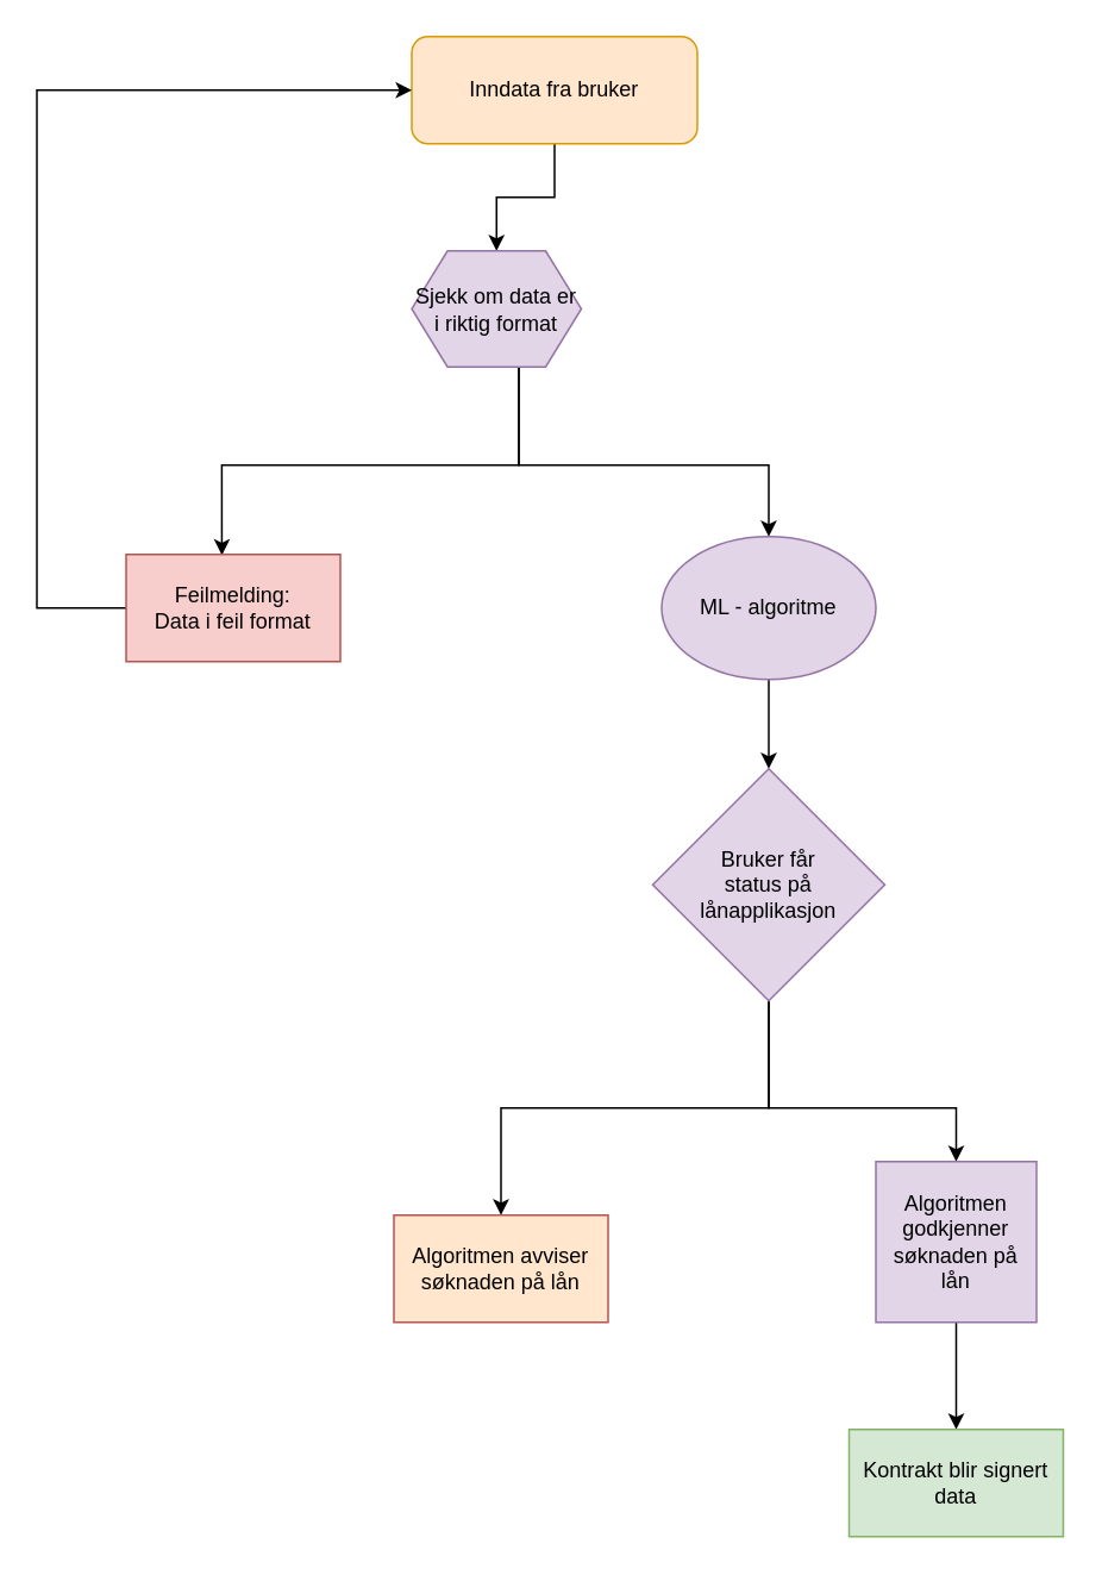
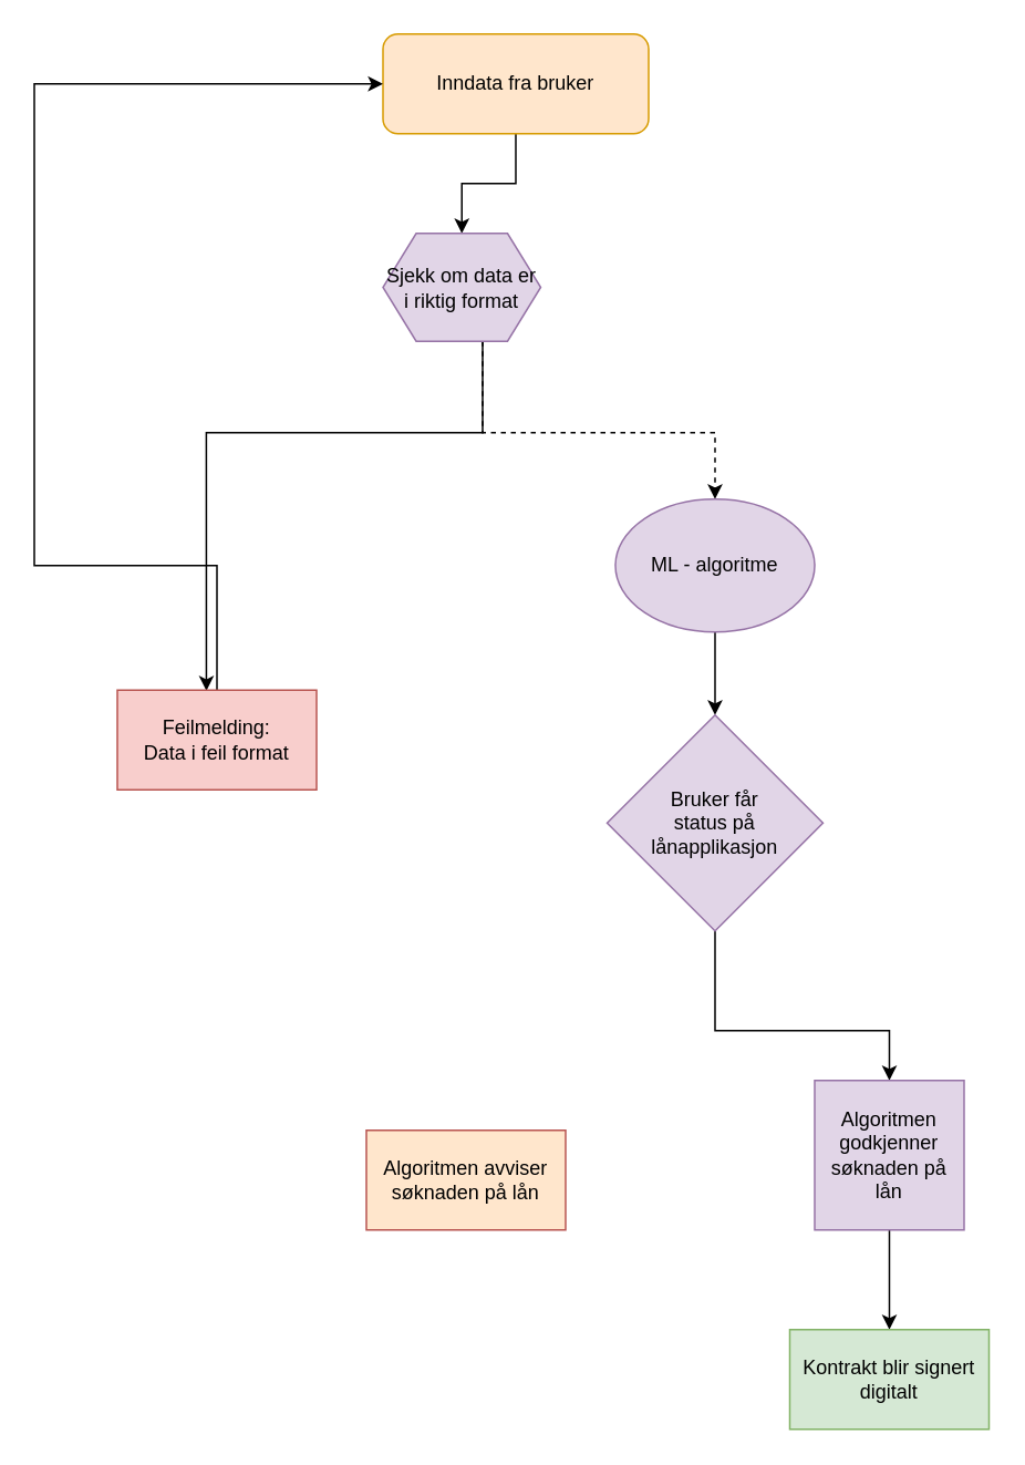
- <mxCell id="4" value="" style="edgeStyle=orthogonalEdgeStyle;rounded=0;orthogonalLoop=1;jettySize=auto;html=1;" edge="1" parent="1" source="6" target="10"><mxGeometry relative="1" as="geometry"><Array as="points"><mxPoint x="290" y="260" /><mxPoint x="430" y="260" /></Array></mxGeometry></mxCell>
+ <mxCell id="4" value="" style="edgeStyle=orthogonalEdgeStyle;rounded=0;orthogonalLoop=1;jettySize=auto;html=1;dashed=1;" edge="1" parent="1" source="6" target="10"><mxGeometry relative="1" as="geometry"><Array as="points"><mxPoint x="290" y="260" /><mxPoint x="430" y="260" /></Array></mxGeometry></mxCell>
- <mxCell id="8" value="Feilmelding:&lt;br&gt;Data i feil format" style="rounded=0;whiteSpace=wrap;html=1;fillColor=#f8cecc;strokeColor=#b85450;" vertex="1" parent="1"><mxGeometry x="70" y="310" width="120" height="60" as="geometry" /></mxCell>
+ <mxCell id="8" value="Feilmelding:&lt;br&gt;Data i feil format" style="rounded=0;whiteSpace=wrap;html=1;fillColor=#f8cecc;strokeColor=#b85450;" vertex="1" parent="1"><mxGeometry x="70" y="415" width="120" height="60" as="geometry" /></mxCell>
- <mxCell id="12" style="edgeStyle=orthogonalEdgeStyle;rounded=0;orthogonalLoop=1;jettySize=auto;html=1;entryX=0.5;entryY=0;entryDx=0;entryDy=0;" edge="1" parent="1" source="13" target="14"><mxGeometry relative="1" as="geometry"><Array as="points"><mxPoint x="430" y="620" /><mxPoint x="280" y="620" /></Array></mxGeometry></mxCell>
- <mxCell id="17" value="Kontrakt blir signert&lt;br&gt;data" style="rounded=0;whiteSpace=wrap;html=1;fillColor=#d5e8d4;strokeColor=#82b366;" vertex="1" parent="1"><mxGeometry x="475" y="800" width="120" height="60" as="geometry" /></mxCell>
+ <mxCell id="17" value="Kontrakt blir signert&lt;br&gt;digitalt" style="rounded=0;whiteSpace=wrap;html=1;fillColor=#d5e8d4;strokeColor=#82b366;" vertex="1" parent="1"><mxGeometry x="475" y="800" width="120" height="60" as="geometry" /></mxCell>
